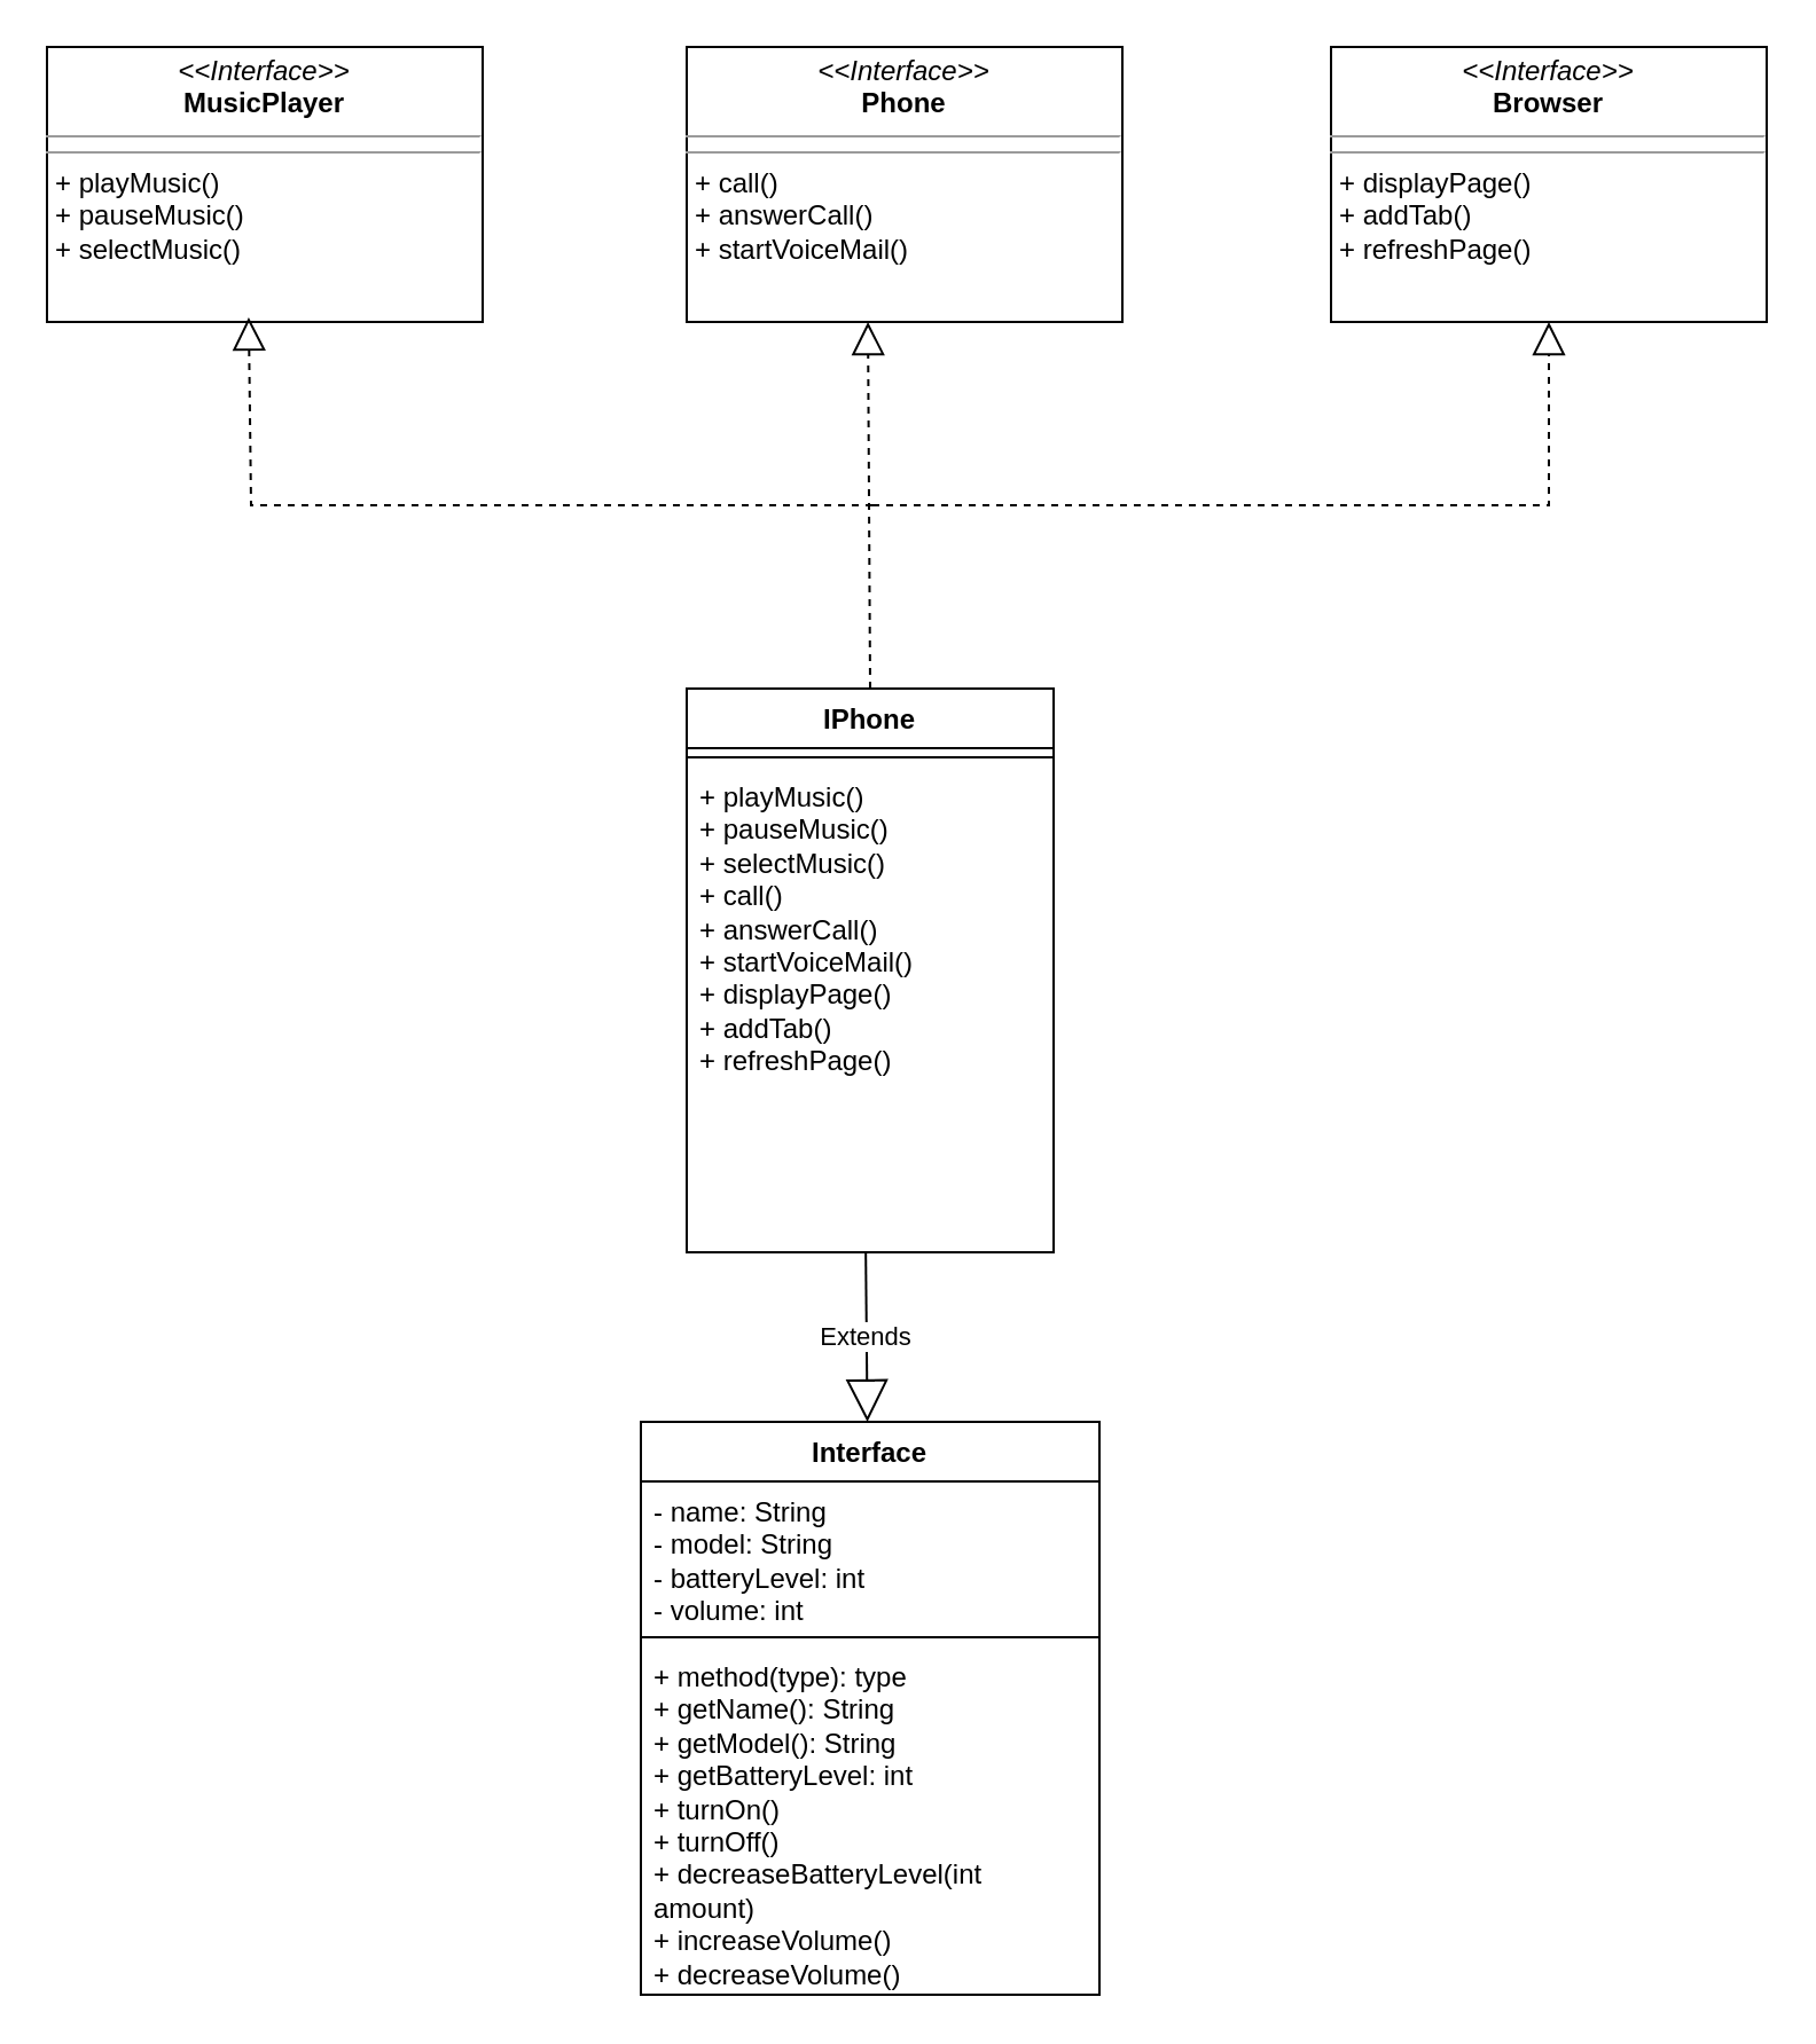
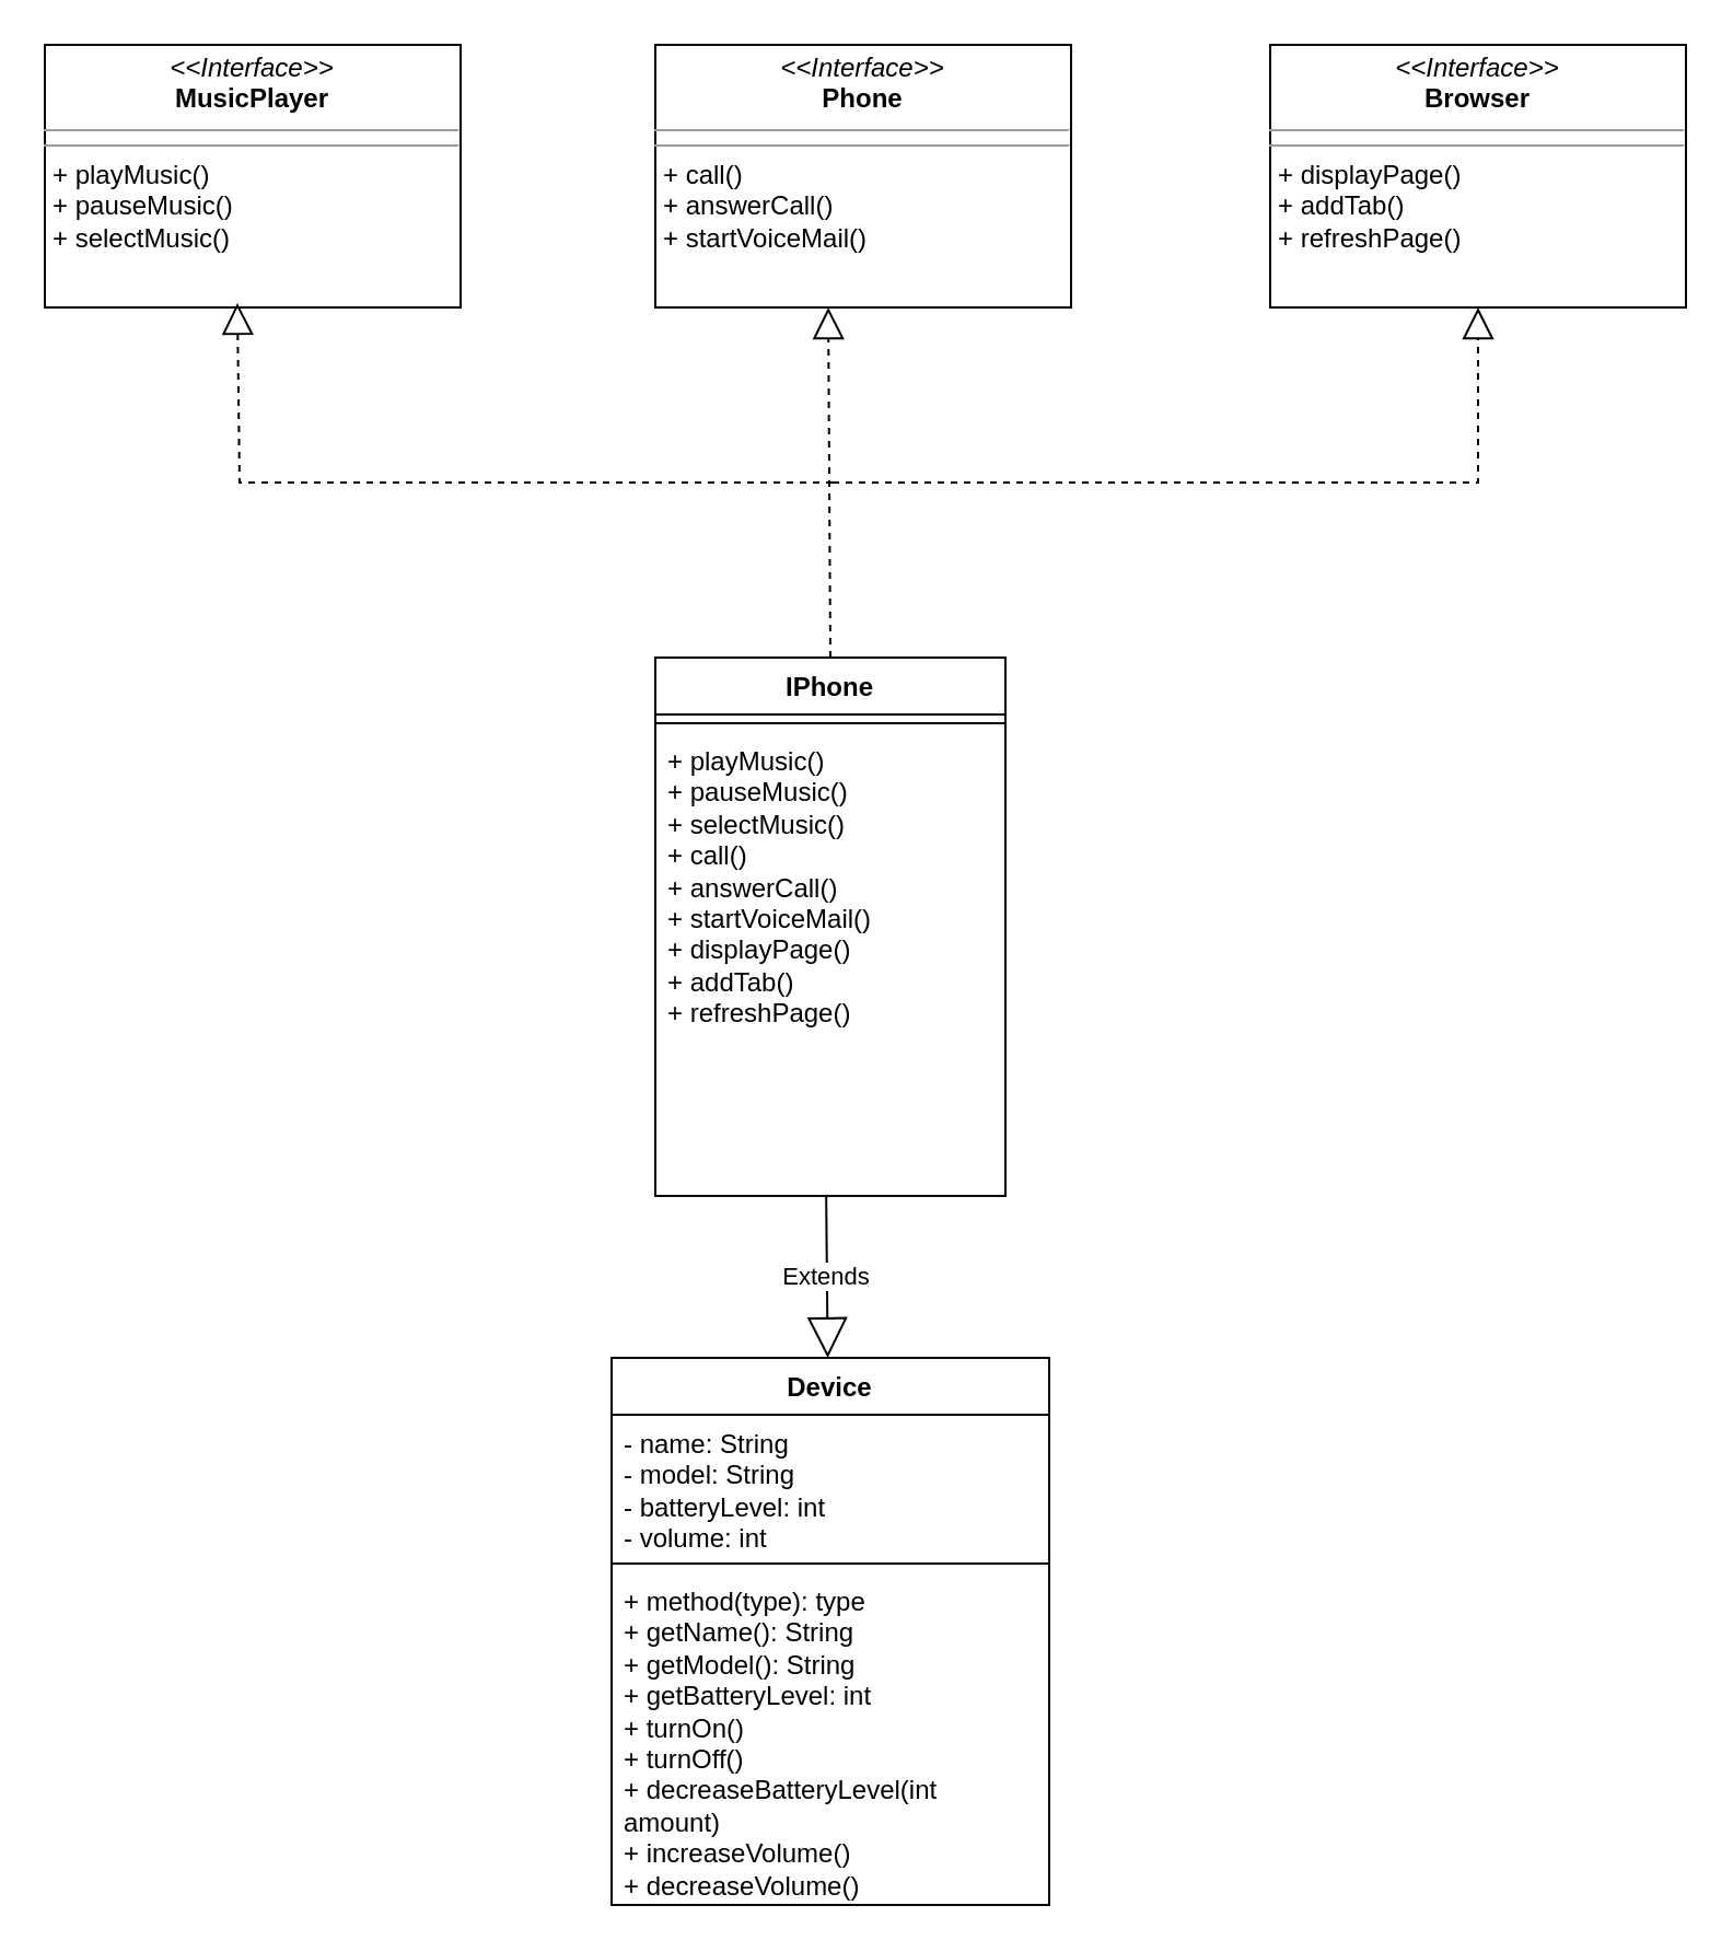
- <mxCell id="11" value="Interface" style="swimlane;fontStyle=1;align=center;verticalAlign=top;childLayout=stackLayout;horizontal=1;startSize=26;horizontalStack=0;resizeParent=1;resizeParentMax=0;resizeLast=0;collapsible=1;marginBottom=0;whiteSpace=wrap;html=1;" vertex="1" parent="1"><mxGeometry x="279" y="620" width="200" height="250" as="geometry" /></mxCell>
+ <mxCell id="11" value="Device" style="swimlane;fontStyle=1;align=center;verticalAlign=top;childLayout=stackLayout;horizontal=1;startSize=26;horizontalStack=0;resizeParent=1;resizeParentMax=0;resizeLast=0;collapsible=1;marginBottom=0;whiteSpace=wrap;html=1;" vertex="1" parent="1"><mxGeometry x="279" y="620" width="200" height="250" as="geometry" /></mxCell>
